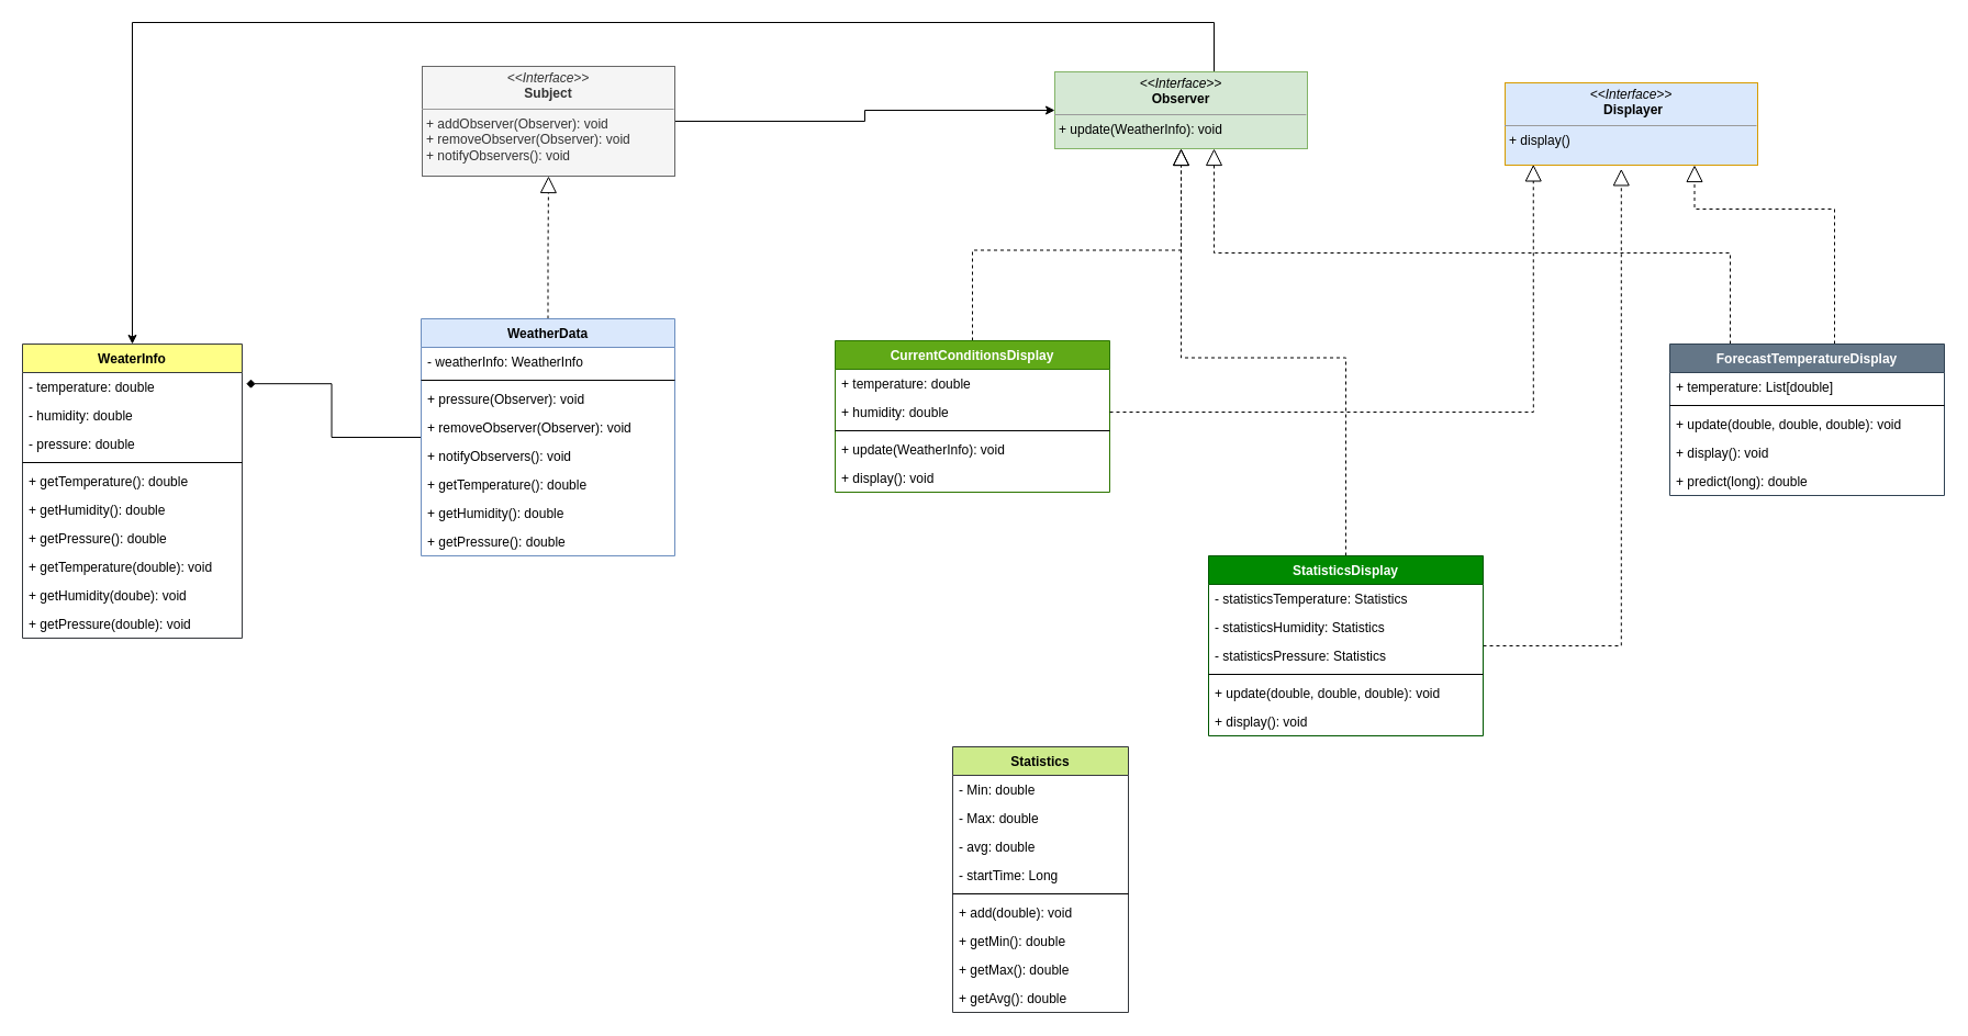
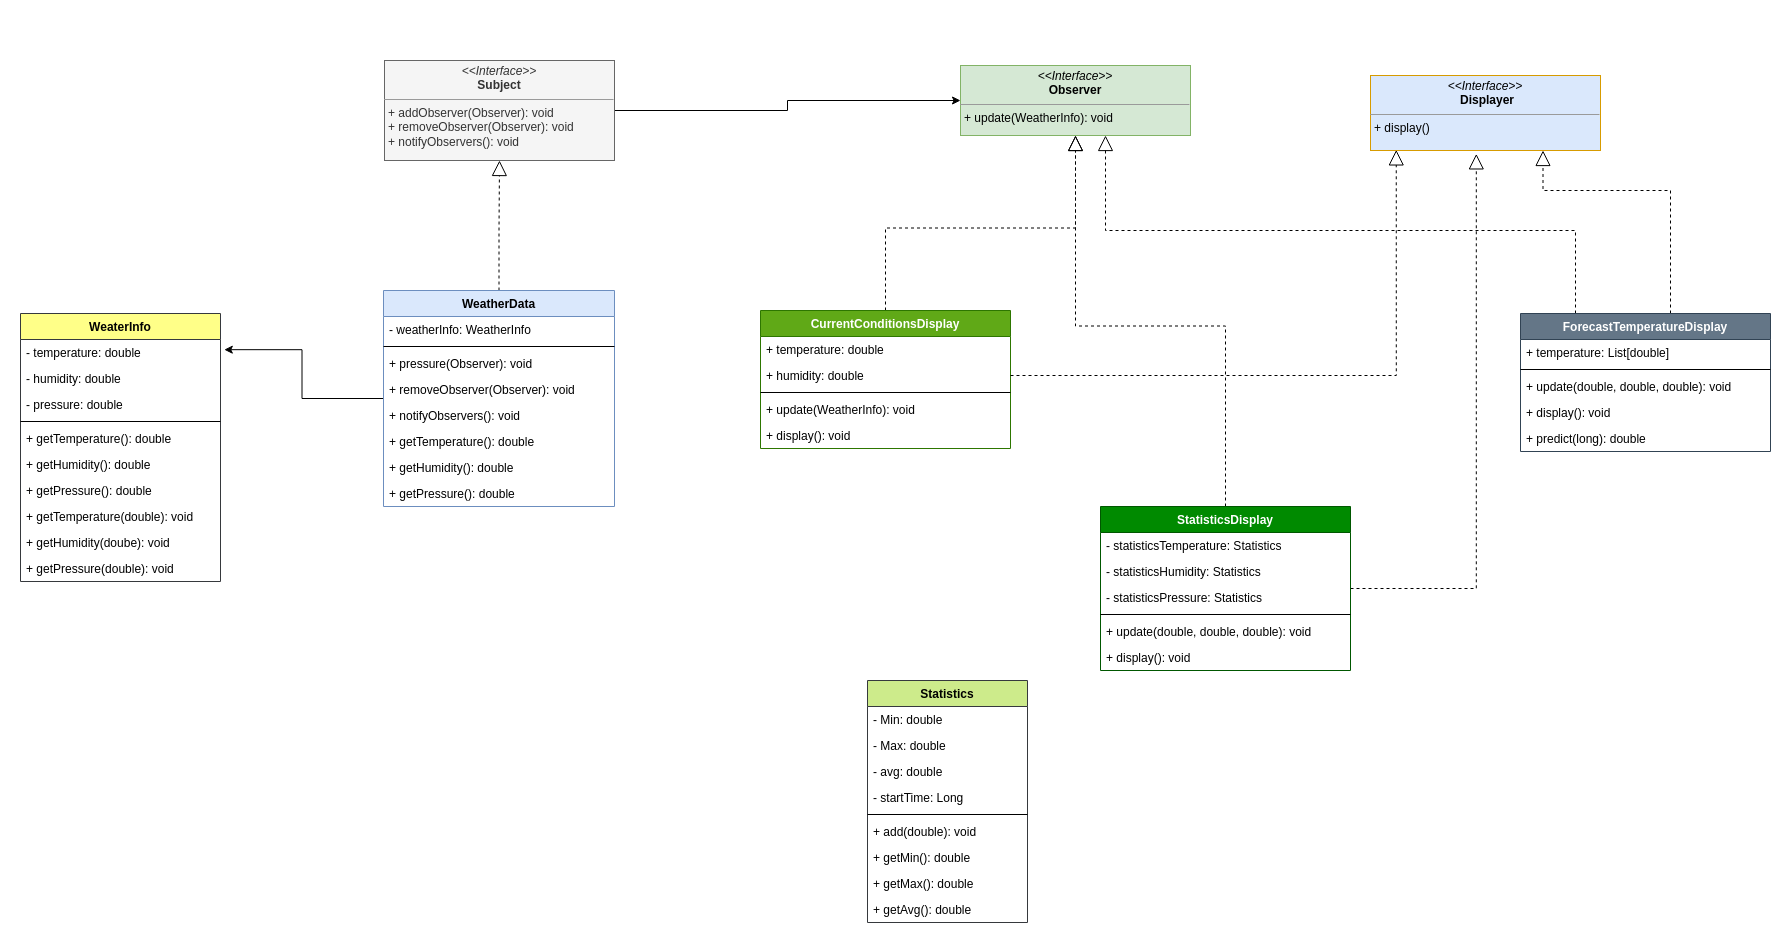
- <mxCell id="15" style="edgeStyle=orthogonalEdgeStyle;rounded=0;orthogonalLoop=1;jettySize=auto;html=1;endArrow=classic;endFill=1;endSize=6;" parent="1" source="16" target="42" edge="1"><mxGeometry relative="1" as="geometry"><Array as="points"><mxPoint x="1105" y="20" /><mxPoint x="120" y="20" /></Array></mxGeometry></mxCell>
- <mxCell id="5" style="edgeStyle=orthogonalEdgeStyle;rounded=0;orthogonalLoop=1;jettySize=auto;html=1;entryX=1.019;entryY=0.135;entryDx=0;entryDy=0;entryPerimeter=0;endArrow=diamond;endFill=1;endSize=6;" parent="1" source="6" target="42" edge="1"><mxGeometry relative="1" as="geometry" /></mxCell>
+ <mxCell id="5" style="edgeStyle=orthogonalEdgeStyle;rounded=0;orthogonalLoop=1;jettySize=auto;html=1;entryX=1.019;entryY=0.135;entryDx=0;entryDy=0;entryPerimeter=0;endArrow=classic;endFill=1;endSize=6;" parent="1" source="6" target="42" edge="1"><mxGeometry relative="1" as="geometry" /></mxCell>
